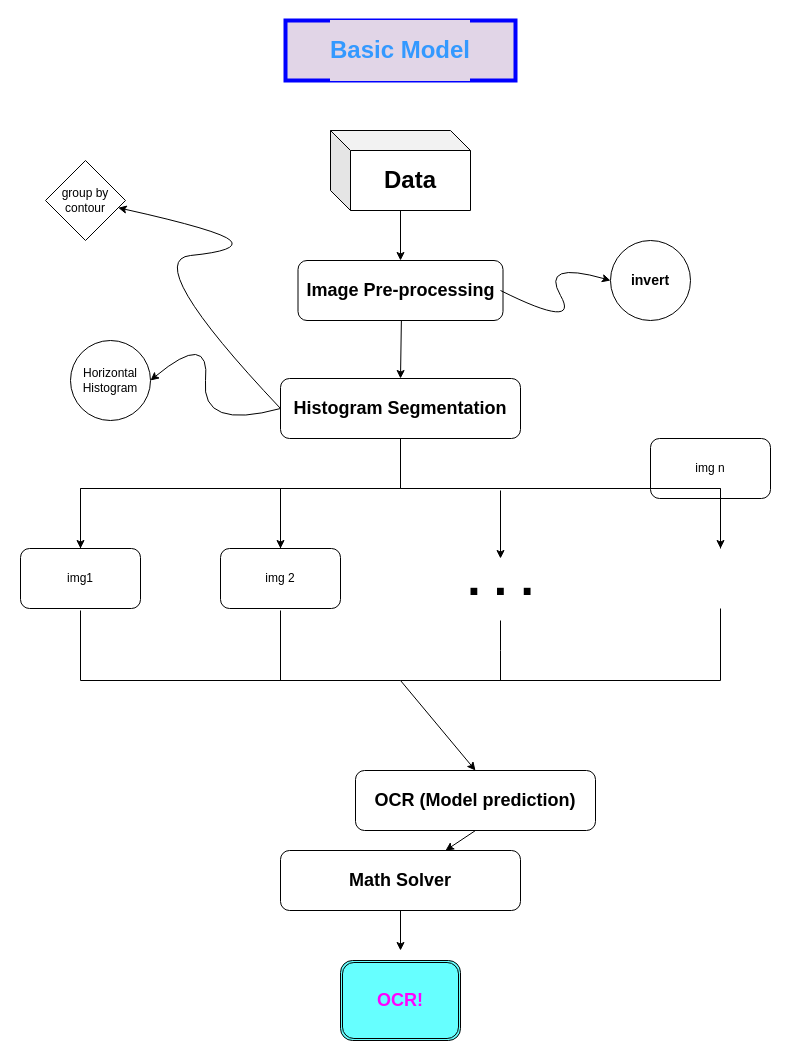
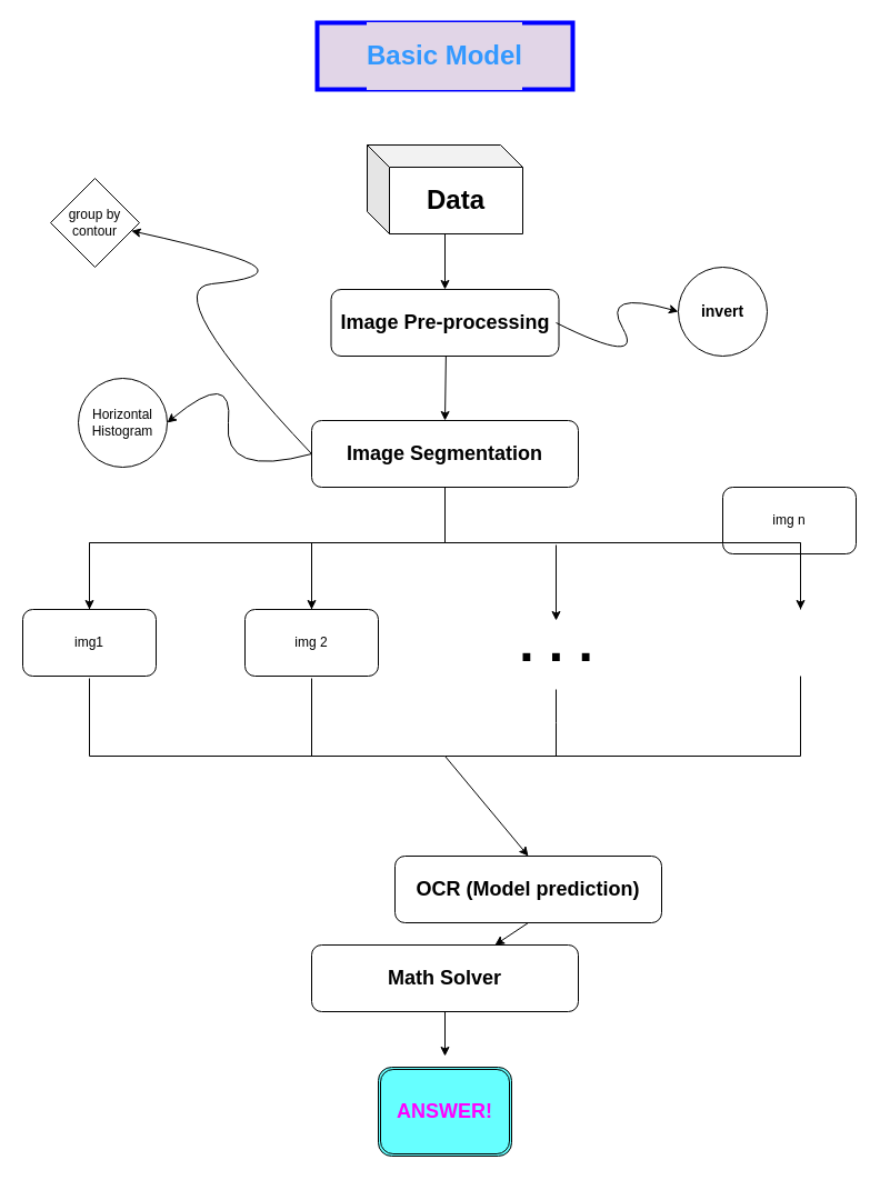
- <mxCell id="3" value="&lt;h2&gt;Histogram Segmentation&lt;/h2&gt;" style="rounded=1;whiteSpace=wrap;html=1;" vertex="1" parent="1"><mxGeometry x="280" y="378" width="240" height="60" as="geometry" /></mxCell>
+ <mxCell id="3" value="&lt;h2&gt;Image Segmentation&lt;/h2&gt;" style="rounded=1;whiteSpace=wrap;html=1;" vertex="1" parent="1"><mxGeometry x="280" y="378" width="240" height="60" as="geometry" /></mxCell>
- <mxCell id="30" value="&lt;h2&gt;&lt;font color=&quot;#ff00ff&quot;&gt;OCR!&lt;/font&gt;&lt;/h2&gt;" style="shape=ext;double=1;rounded=1;whiteSpace=wrap;html=1;labelBackgroundColor=#66FFFF;fontColor=#3333FF;fillColor=#66FFFF;" vertex="1" parent="1"><mxGeometry x="340" y="960" width="120" height="80" as="geometry" /></mxCell>
+ <mxCell id="30" value="&lt;h2&gt;&lt;font color=&quot;#ff00ff&quot;&gt;ANSWER!&lt;/font&gt;&lt;/h2&gt;" style="shape=ext;double=1;rounded=1;whiteSpace=wrap;html=1;labelBackgroundColor=#66FFFF;fontColor=#3333FF;fillColor=#66FFFF;" vertex="1" parent="1"><mxGeometry x="340" y="960" width="120" height="80" as="geometry" /></mxCell>
